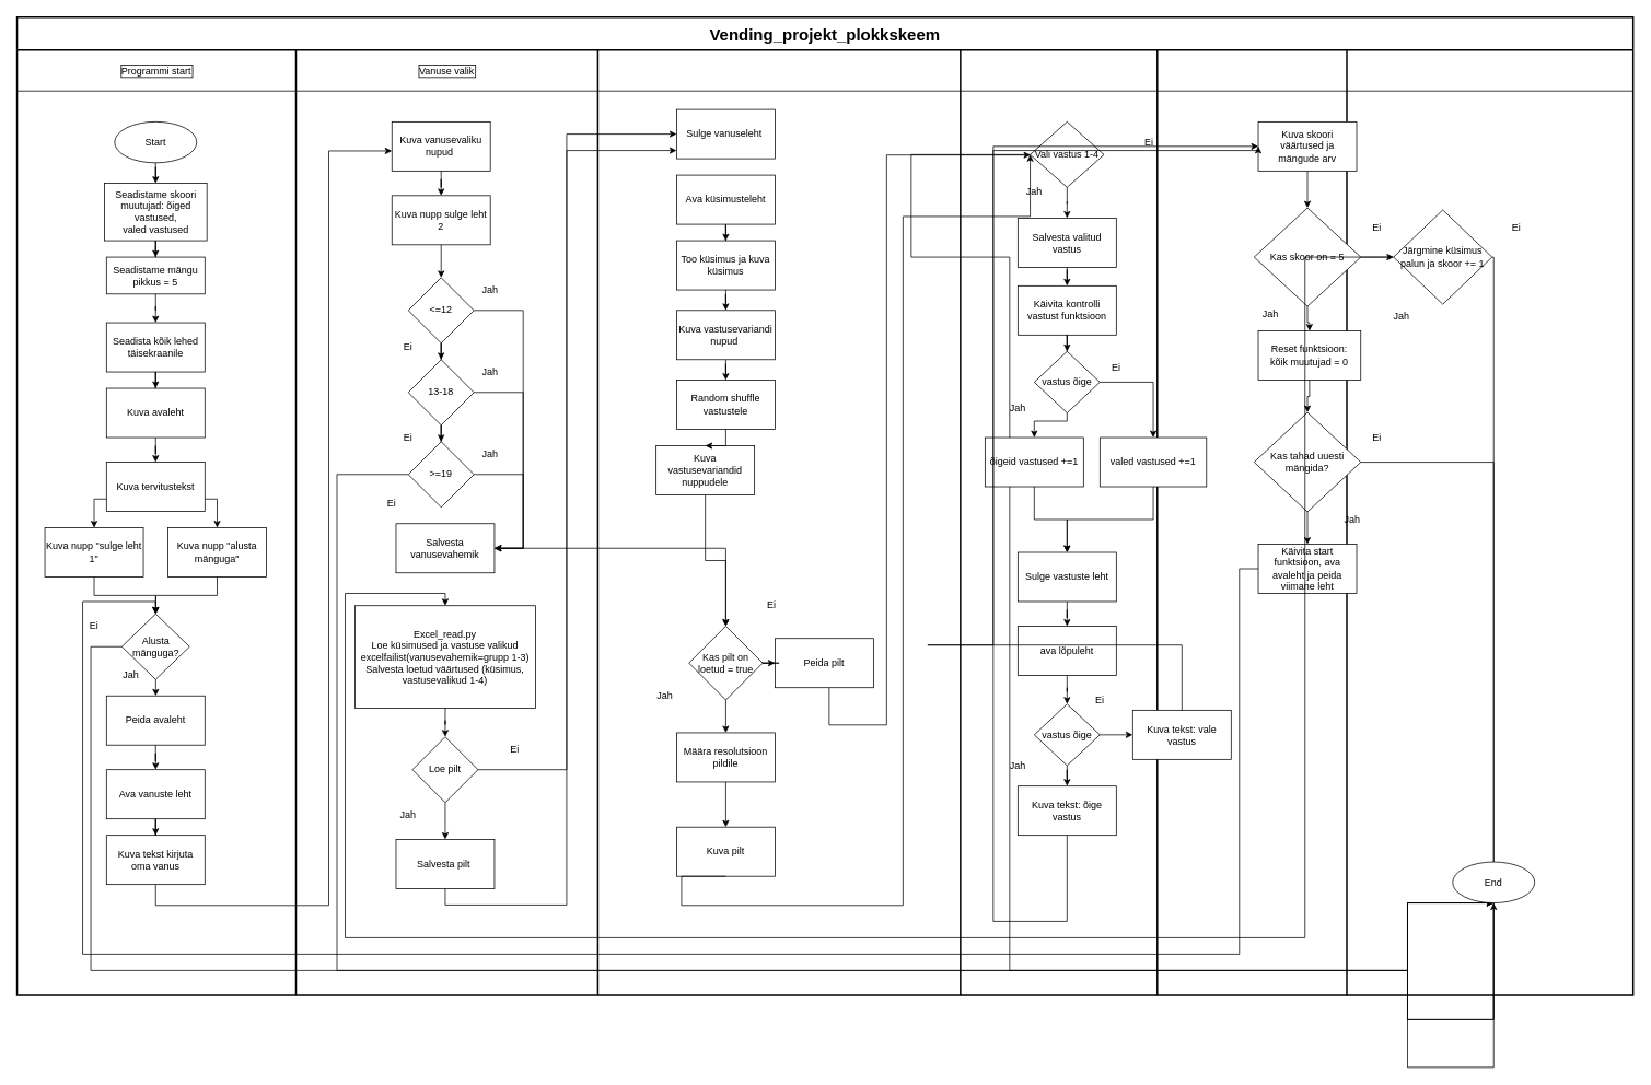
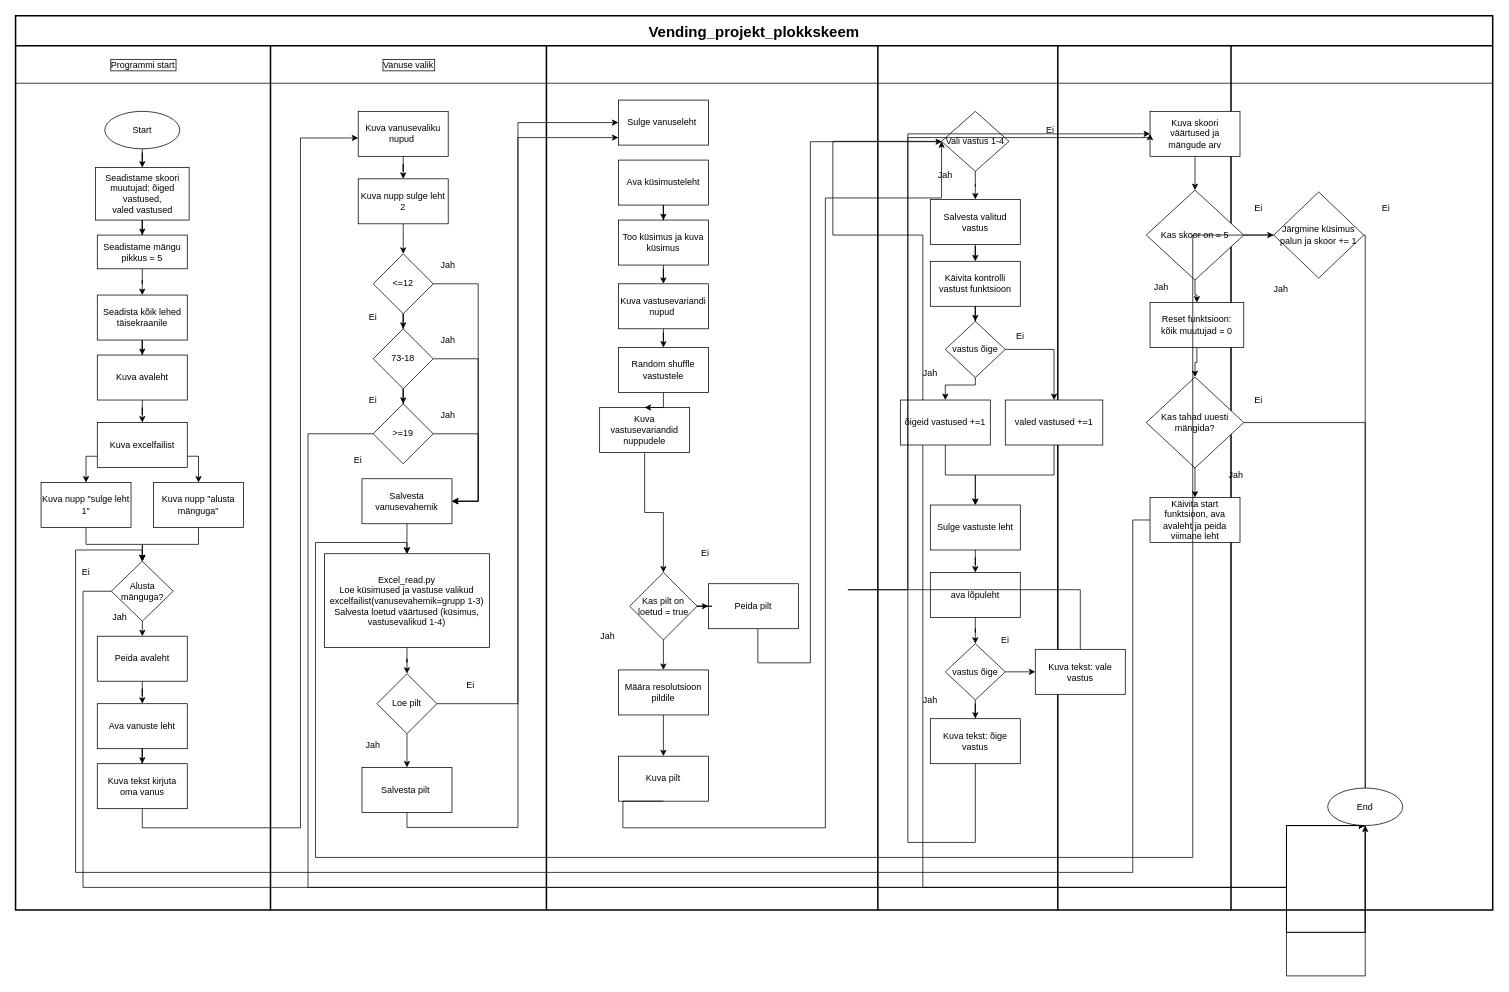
- <mxCell id="42" value="13-18" style="rhombus;whiteSpace=wrap;html=1;" vertex="1" parent="36"><mxGeometry x="137" y="377.5" width="80" height="80" as="geometry" /></mxCell>
+ <mxCell id="42" value="73-18" style="rhombus;whiteSpace=wrap;html=1;" vertex="1" parent="36"><mxGeometry x="137" y="377.5" width="80" height="80" as="geometry" /></mxCell>
- <mxCell id="19" value="Kuva tervitustekst" style="whiteSpace=wrap;html=1;" vertex="1" parent="9"><mxGeometry x="109" y="502.5" width="120" height="60" as="geometry" /></mxCell>
+ <mxCell id="19" value="Kuva excelfailist" style="whiteSpace=wrap;html=1;" vertex="1" parent="9"><mxGeometry x="109" y="502.5" width="120" height="60" as="geometry" /></mxCell>
- <mxCell id="57" value="" style="edgeStyle=orthogonalEdgeStyle;rounded=0;orthogonalLoop=1;jettySize=auto;html=1;" edge="1" parent="36" source="46" target="83"><mxGeometry relative="1" as="geometry" /></mxCell>
+ <mxCell id="57" value="" style="edgeStyle=orthogonalEdgeStyle;rounded=0;orthogonalLoop=1;jettySize=auto;html=1;" edge="1" parent="36" source="46" target="56"><mxGeometry relative="1" as="geometry" /></mxCell>
